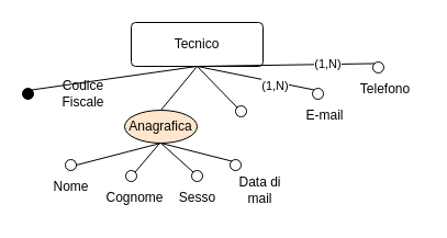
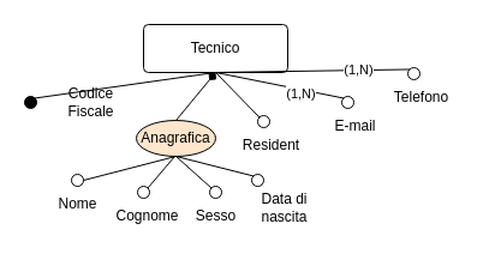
- <mxCell id="22" value="" style="endArrow=none;html=1;rounded=0;entryX=0.5;entryY=1;entryDx=0;entryDy=0;exitX=0.5;exitY=0;exitDx=0;exitDy=0;" parent="1" source="8" target="2" edge="1"><mxGeometry width="50" height="50" relative="1" as="geometry"><mxPoint x="165" y="180" as="sourcePoint" /><mxPoint x="215" y="130" as="targetPoint" /></mxGeometry></mxCell>
+ <mxCell id="22" value="" style="endArrow=diamond;html=1;rounded=0;entryX=0.5;entryY=1;entryDx=0;entryDy=0;exitX=0.5;exitY=0;exitDx=0;exitDy=0;" parent="1" source="8" target="2" edge="1"><mxGeometry width="50" height="50" relative="1" as="geometry"><mxPoint x="165" y="180" as="sourcePoint" /><mxPoint x="215" y="130" as="targetPoint" /></mxGeometry></mxCell>
+ <mxCell id="15" value="Resident" style="text;html=1;align=center;verticalAlign=middle;resizable=0;points=[];autosize=1;strokeColor=none;fillColor=none;" parent="1" vertex="1"><mxGeometry x="190" y="106" width="70" height="30" as="geometry" /></mxCell>
- <mxCell id="13" value="Data di&lt;br&gt;mail" style="text;html=1;align=center;verticalAlign=middle;resizable=0;points=[];autosize=1;strokeColor=none;fillColor=none;" parent="1" vertex="1"><mxGeometry x="206" y="153" width="60" height="40" as="geometry" /></mxCell>
+ <mxCell id="13" value="Data di&lt;br&gt;nascita" style="text;html=1;align=center;verticalAlign=middle;resizable=0;points=[];autosize=1;strokeColor=none;fillColor=none;" parent="1" vertex="1"><mxGeometry x="206" y="153" width="60" height="40" as="geometry" /></mxCell>
